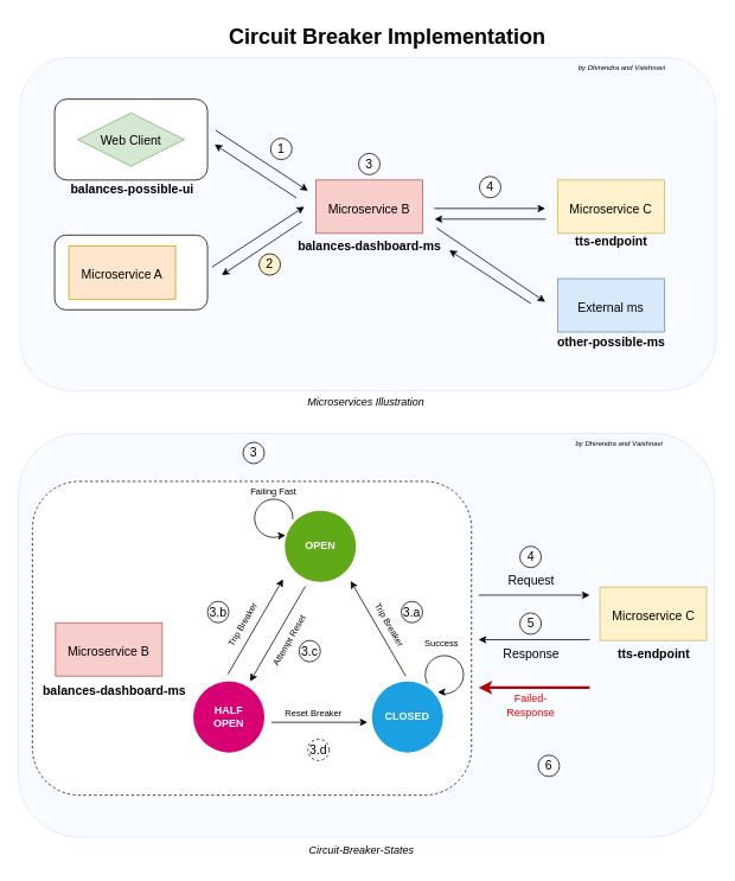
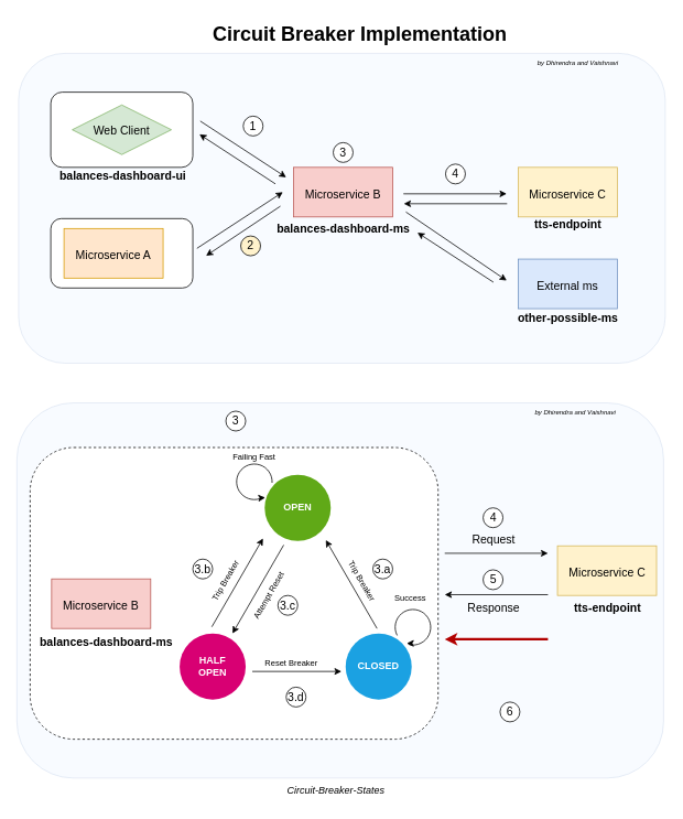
- <mxCell id="19" value="1" style="ellipse;whiteSpace=wrap;html=1;aspect=fixed;fontSize=14;" parent="1" vertex="1"><mxGeometry x="304" y="155" width="24" height="24" as="geometry" /></mxCell>
+ <mxCell id="19" value="1" style="ellipse;whiteSpace=wrap;html=1;aspect=fixed;fontSize=14;" parent="1" vertex="1"><mxGeometry x="294" y="140" width="24" height="24" as="geometry" /></mxCell>
- <mxCell id="13" value="&lt;span&gt;balances-possible-ui&lt;/span&gt;" style="text;html=1;align=center;verticalAlign=middle;resizable=0;points=[];autosize=1;strokeColor=none;fillColor=none;fontSize=14;fontStyle=1" parent="1" vertex="1"><mxGeometry x="62" y="198" width="171" height="29" as="geometry" /></mxCell>
+ <mxCell id="13" value="&lt;span&gt;balances-dashboard-ui&lt;/span&gt;" style="text;html=1;align=center;verticalAlign=middle;resizable=0;points=[];autosize=1;strokeColor=none;fillColor=none;fontSize=14;fontStyle=1" parent="1" vertex="1"><mxGeometry x="62" y="198" width="171" height="29" as="geometry" /></mxCell>
- <mxCell id="56" value="&lt;i style=&quot;font-size: 12px;&quot;&gt;Microservices Illustration&lt;/i&gt;" style="text;html=1;align=center;verticalAlign=middle;resizable=0;points=[];autosize=1;strokeColor=none;fillColor=none;fontSize=12;fontColor=#000000;" vertex="1" parent="1"><mxGeometry x="336" y="439" width="149" height="26" as="geometry" /></mxCell>
- <mxCell id="45" value="Failed-Response" style="text;html=1;strokeColor=none;fillColor=none;align=center;verticalAlign=middle;whiteSpace=wrap;rounded=0;fontColor=#ff0000;" vertex="1" parent="1"><mxGeometry x="567" y="778" width="60" height="30" as="geometry" /></mxCell>
- <mxCell id="59" value="3.d" style="ellipse;whiteSpace=wrap;html=1;aspect=fixed;fontSize=14;dashed=1;" vertex="1" parent="1"><mxGeometry x="346" y="831" width="24" height="24" as="geometry" /></mxCell>
+ <mxCell id="59" value="3.d" style="ellipse;whiteSpace=wrap;html=1;aspect=fixed;fontSize=14;" vertex="1" parent="1"><mxGeometry x="346" y="831" width="24" height="24" as="geometry" /></mxCell>
